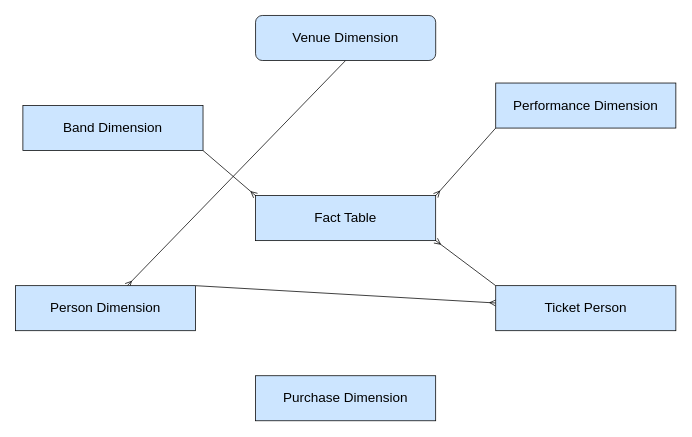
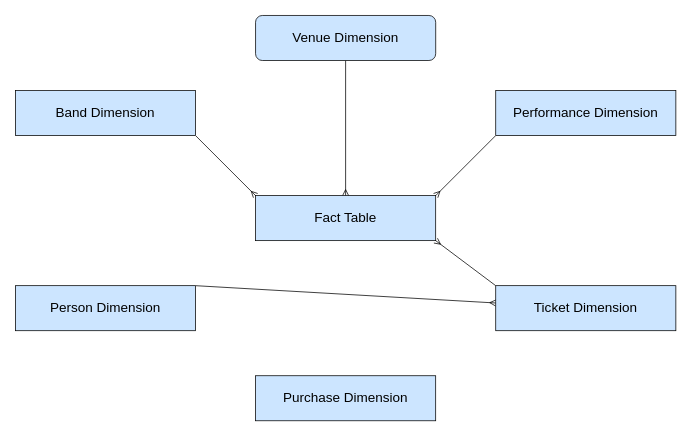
- <mxCell id="9" value="&lt;font style=&quot;font-size: 18px;&quot;&gt;Performance Dimension&lt;/font&gt;" style="rounded=0;whiteSpace=wrap;html=1;fillColor=#CCE5FF;" vertex="1" parent="1"><mxGeometry x="660" y="110" width="240" height="60" as="geometry" /></mxCell>
+ <mxCell id="9" value="&lt;font style=&quot;font-size: 18px;&quot;&gt;Performance Dimension&lt;/font&gt;" style="rounded=0;whiteSpace=wrap;html=1;fillColor=#CCE5FF;" vertex="1" parent="1"><mxGeometry x="660" y="120" width="240" height="60" as="geometry" /></mxCell>
- <mxCell id="7" value="&lt;font style=&quot;font-size: 18px;&quot;&gt;Band Dimension&lt;/font&gt;" style="rounded=0;whiteSpace=wrap;html=1;fillColor=#CCE5FF;" vertex="1" parent="1"><mxGeometry x="30" y="140" width="240" height="60" as="geometry" /></mxCell>
+ <mxCell id="7" value="&lt;font style=&quot;font-size: 18px;&quot;&gt;Band Dimension&lt;/font&gt;" style="rounded=0;whiteSpace=wrap;html=1;fillColor=#CCE5FF;" vertex="1" parent="1"><mxGeometry x="20" y="120" width="240" height="60" as="geometry" /></mxCell>
- <mxCell id="4" style="edgeStyle=none;rounded=0;orthogonalLoop=1;jettySize=auto;html=1;endArrow=ERmany;endFill=0;exitX=0.5;exitY=1;exitDx=0;exitDy=0;" parent="1" source="8" target="12" edge="1"><mxGeometry relative="1" as="geometry"><mxPoint x="420" y="110" as="sourcePoint" /><mxPoint x="429.011" y="220" as="targetPoint" /></mxGeometry></mxCell>
+ <mxCell id="4" style="edgeStyle=none;rounded=0;orthogonalLoop=1;jettySize=auto;html=1;endArrow=ERmany;endFill=0;exitX=0.5;exitY=1;exitDx=0;exitDy=0;entryX=0.5;entryY=0;entryDx=0;entryDy=0;" parent="1" source="8" target="13" edge="1"><mxGeometry relative="1" as="geometry"><mxPoint x="420" y="110" as="sourcePoint" /><mxPoint x="429.011" y="220" as="targetPoint" /></mxGeometry></mxCell>
- <mxCell id="10" value="&lt;font style=&quot;font-size: 18px;&quot;&gt;Ticket Person&lt;/font&gt;" style="rounded=0;whiteSpace=wrap;html=1;fillColor=#CCE5FF;" vertex="1" parent="1"><mxGeometry x="660" y="380" width="240" height="60" as="geometry" /></mxCell>
+ <mxCell id="10" value="&lt;font style=&quot;font-size: 18px;&quot;&gt;Ticket Dimension&lt;/font&gt;" style="rounded=0;whiteSpace=wrap;html=1;fillColor=#CCE5FF;" vertex="1" parent="1"><mxGeometry x="660" y="380" width="240" height="60" as="geometry" /></mxCell>
